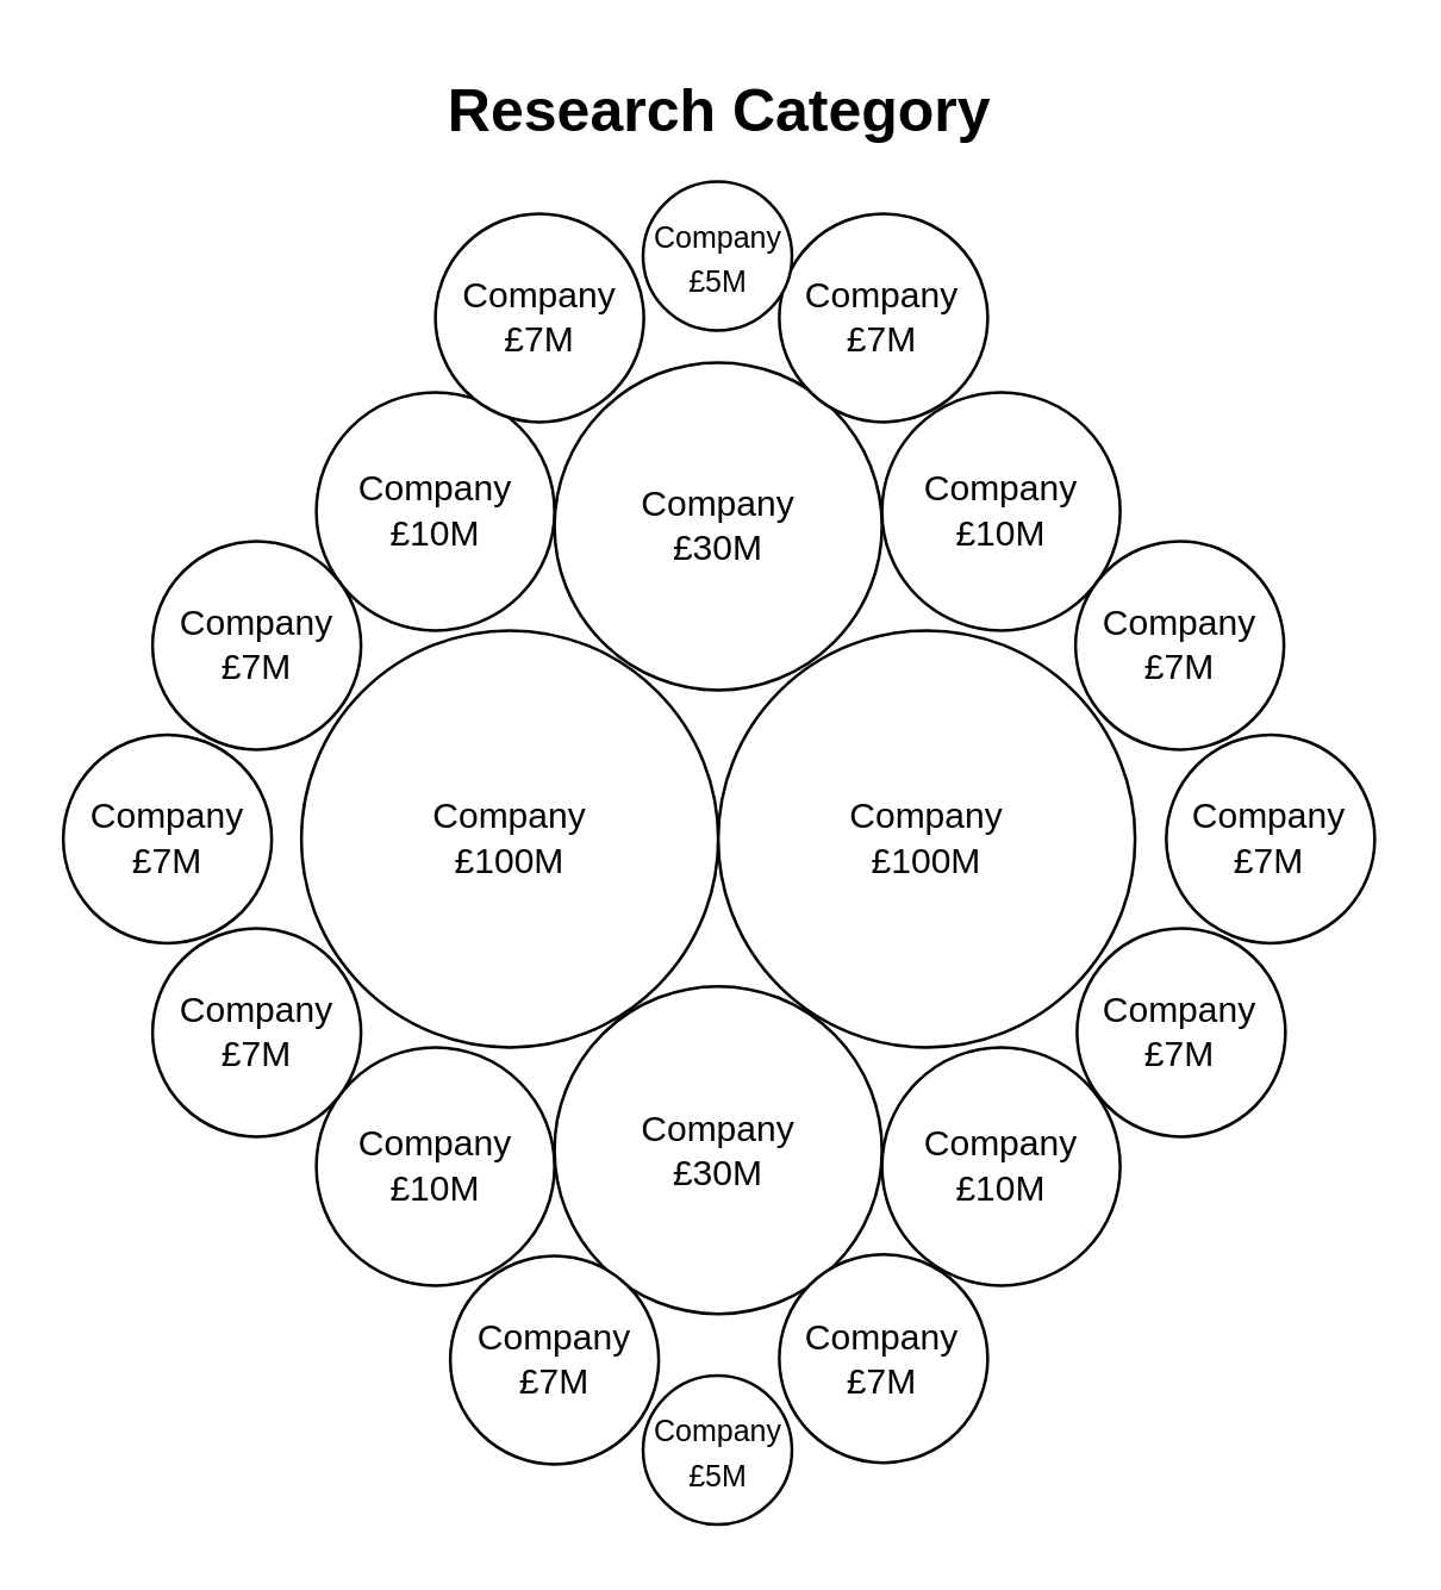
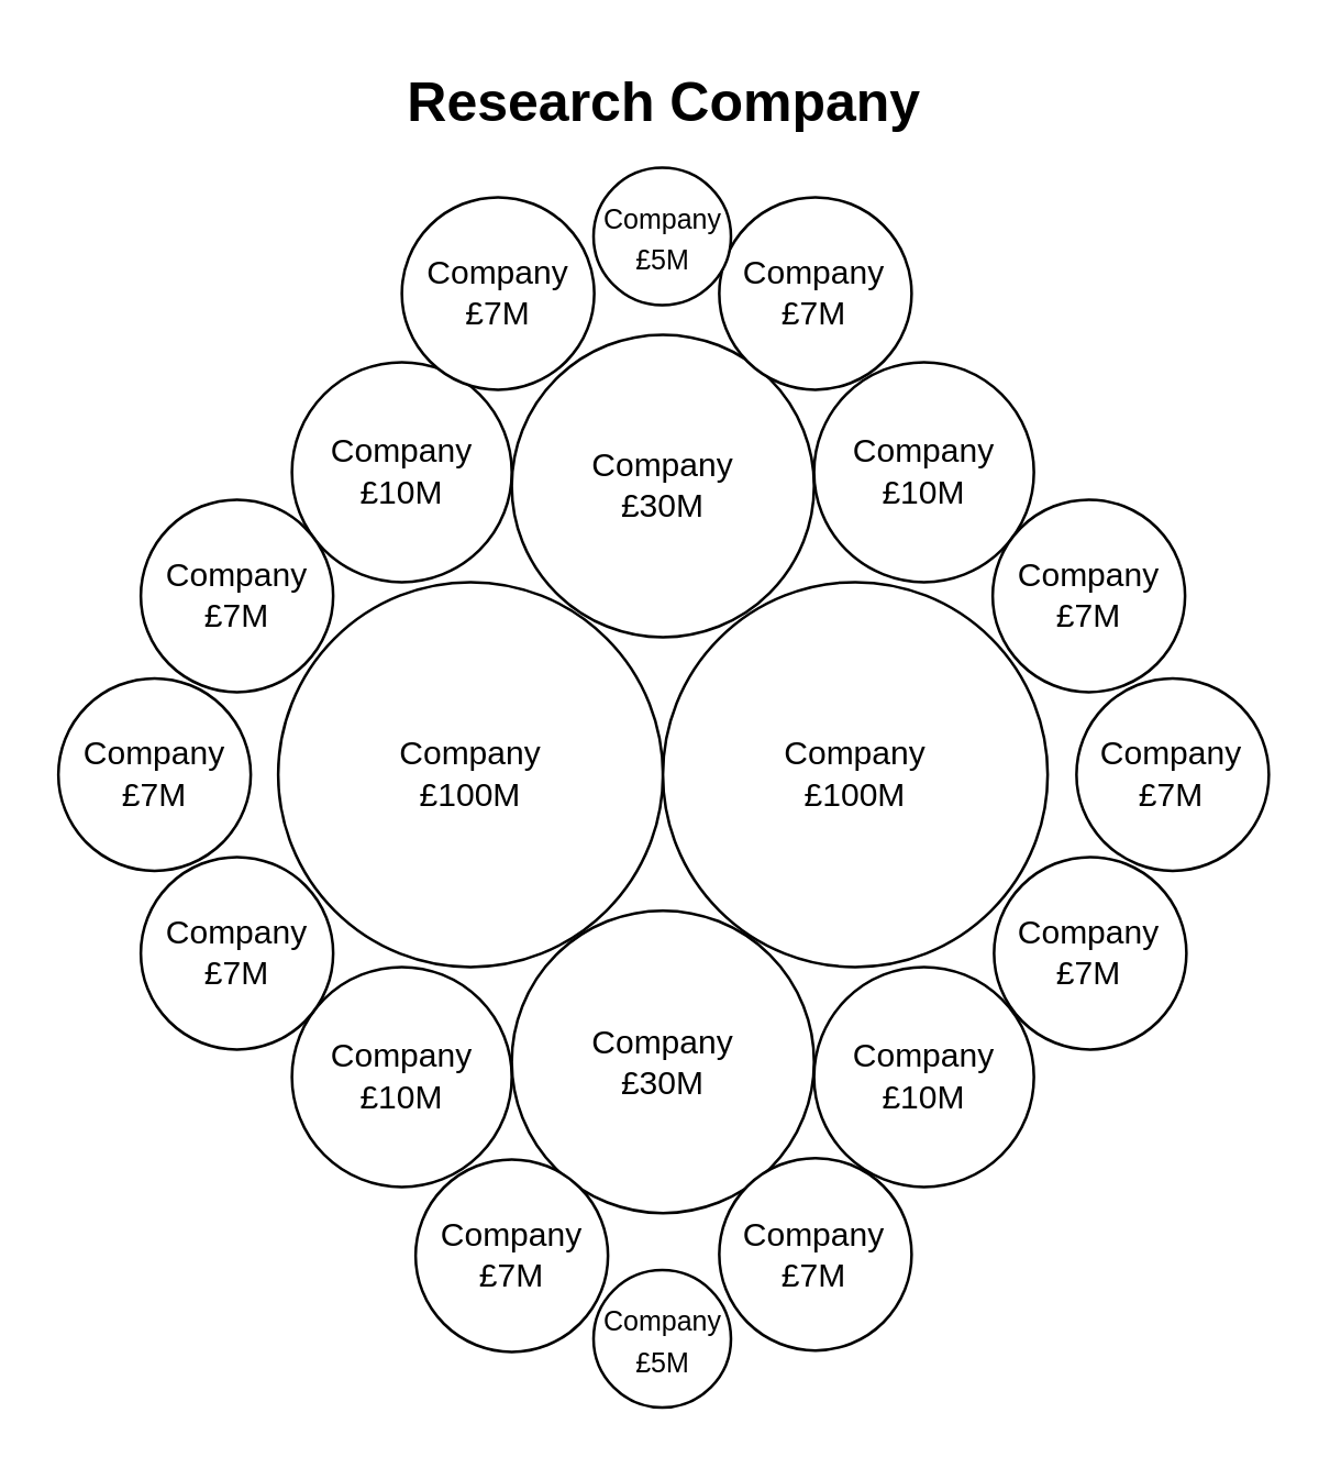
- <mxCell id="8" value="&lt;div style=&quot;font-size: 20px;&quot;&gt;Research Category&lt;/div&gt;" style="text;html=1;align=center;verticalAlign=middle;resizable=0;points=[];;autosize=1;fontSize=20;fontStyle=1" vertex="1" parent="1"><mxGeometry x="140.75" y="20.75" width="200" height="30" as="geometry" /></mxCell>
+ <mxCell id="8" value="&lt;div style=&quot;font-size: 20px;&quot;&gt;Research Company&lt;/div&gt;" style="text;html=1;align=center;verticalAlign=middle;resizable=0;points=[];;autosize=1;fontSize=20;fontStyle=1" vertex="1" parent="1"><mxGeometry x="140.75" y="20.75" width="200" height="30" as="geometry" /></mxCell>
